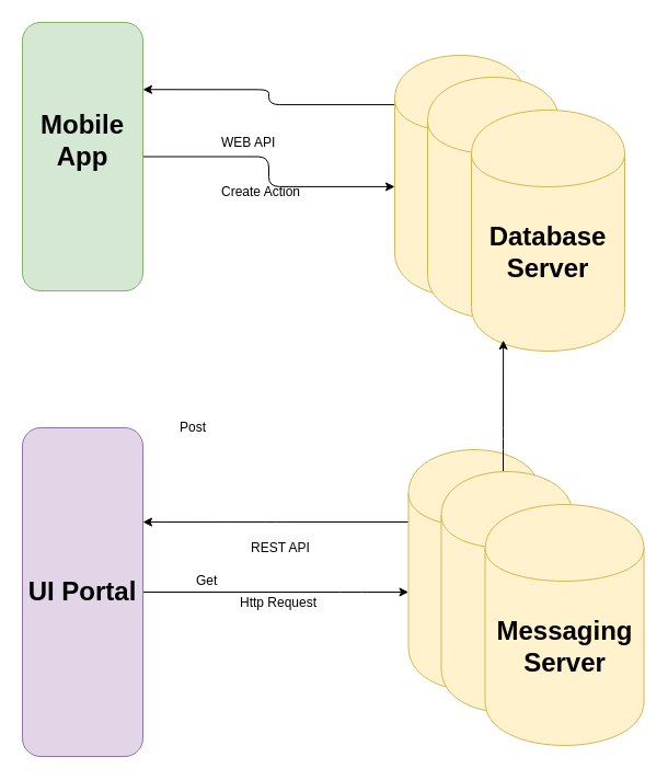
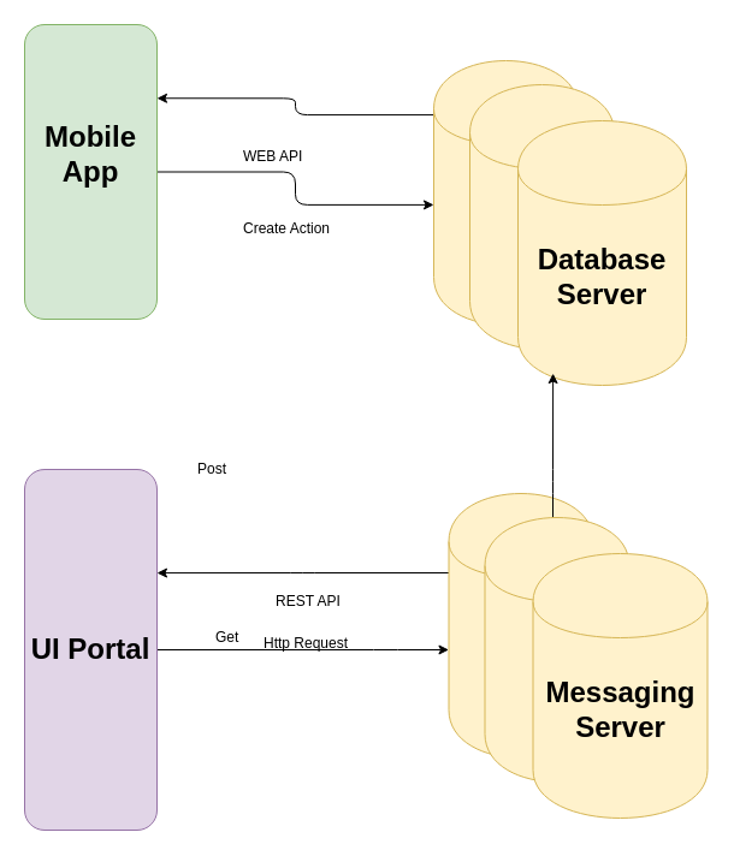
- <mxCell id="15" value="Create Action" style="text;html=1;resizable=0;points=[];autosize=1;align=left;verticalAlign=top;spacingTop=-4;" vertex="1" parent="1"><mxGeometry x="200" y="165" width="90" height="20" as="geometry" /></mxCell>
+ <mxCell id="15" value="Create Action" style="text;html=1;resizable=0;points=[];autosize=1;align=left;verticalAlign=top;spacingTop=-4;" vertex="1" parent="1"><mxGeometry x="200" y="180" width="90" height="20" as="geometry" /></mxCell>
- <mxCell id="18" value="Http Request" style="text;html=1;resizable=0;points=[];autosize=1;align=left;verticalAlign=top;spacingTop=-4;" vertex="1" parent="1"><mxGeometry x="217" y="540" width="90" height="20" as="geometry" /></mxCell>
+ <mxCell id="18" value="Http Request" style="text;html=1;resizable=0;points=[];autosize=1;align=left;verticalAlign=top;spacingTop=-4;" vertex="1" parent="1"><mxGeometry x="217" y="525" width="90" height="20" as="geometry" /></mxCell>
